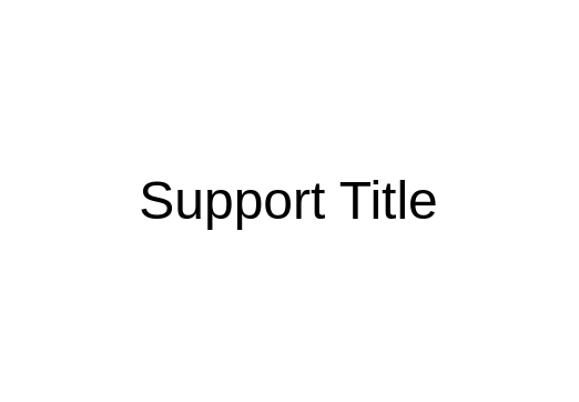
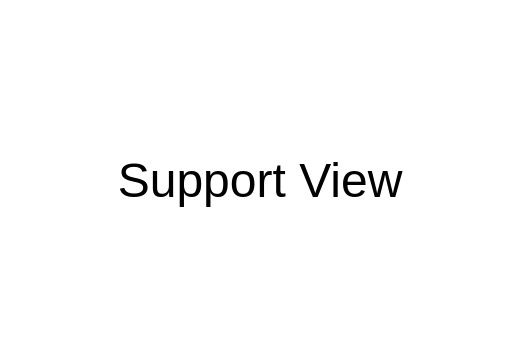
- <mxCell id="3" value="Support Title" style="text;html=1;strokeColor=none;fillColor=none;align=center;verticalAlign=middle;whiteSpace=wrap;rounded=0;fontSize=48;opacity=30;" parent="2" vertex="1"><mxGeometry x="20" y="20" width="480" height="320" as="geometry" /></mxCell>
+ <mxCell id="3" value="Support View" style="text;html=1;strokeColor=none;fillColor=none;align=center;verticalAlign=middle;whiteSpace=wrap;rounded=0;fontSize=48;opacity=30;" parent="2" vertex="1"><mxGeometry x="20" y="20" width="480" height="320" as="geometry" /></mxCell>
